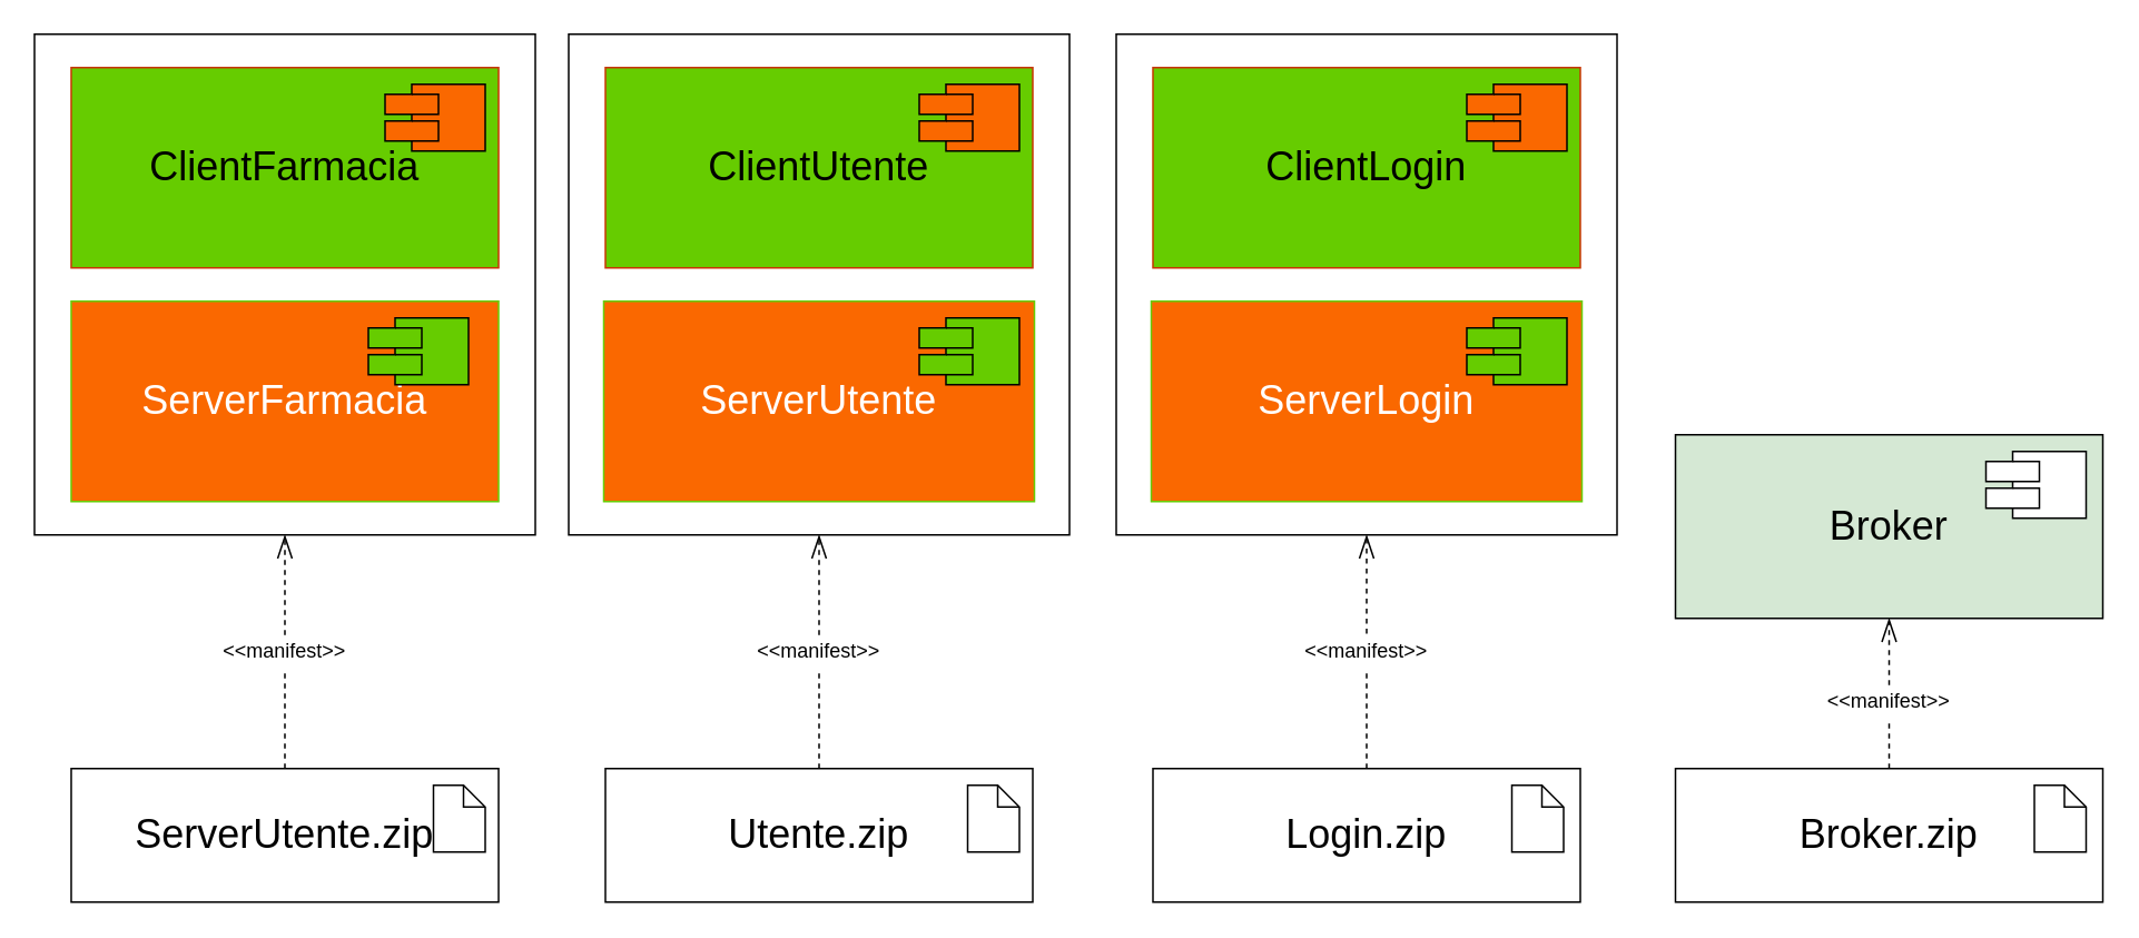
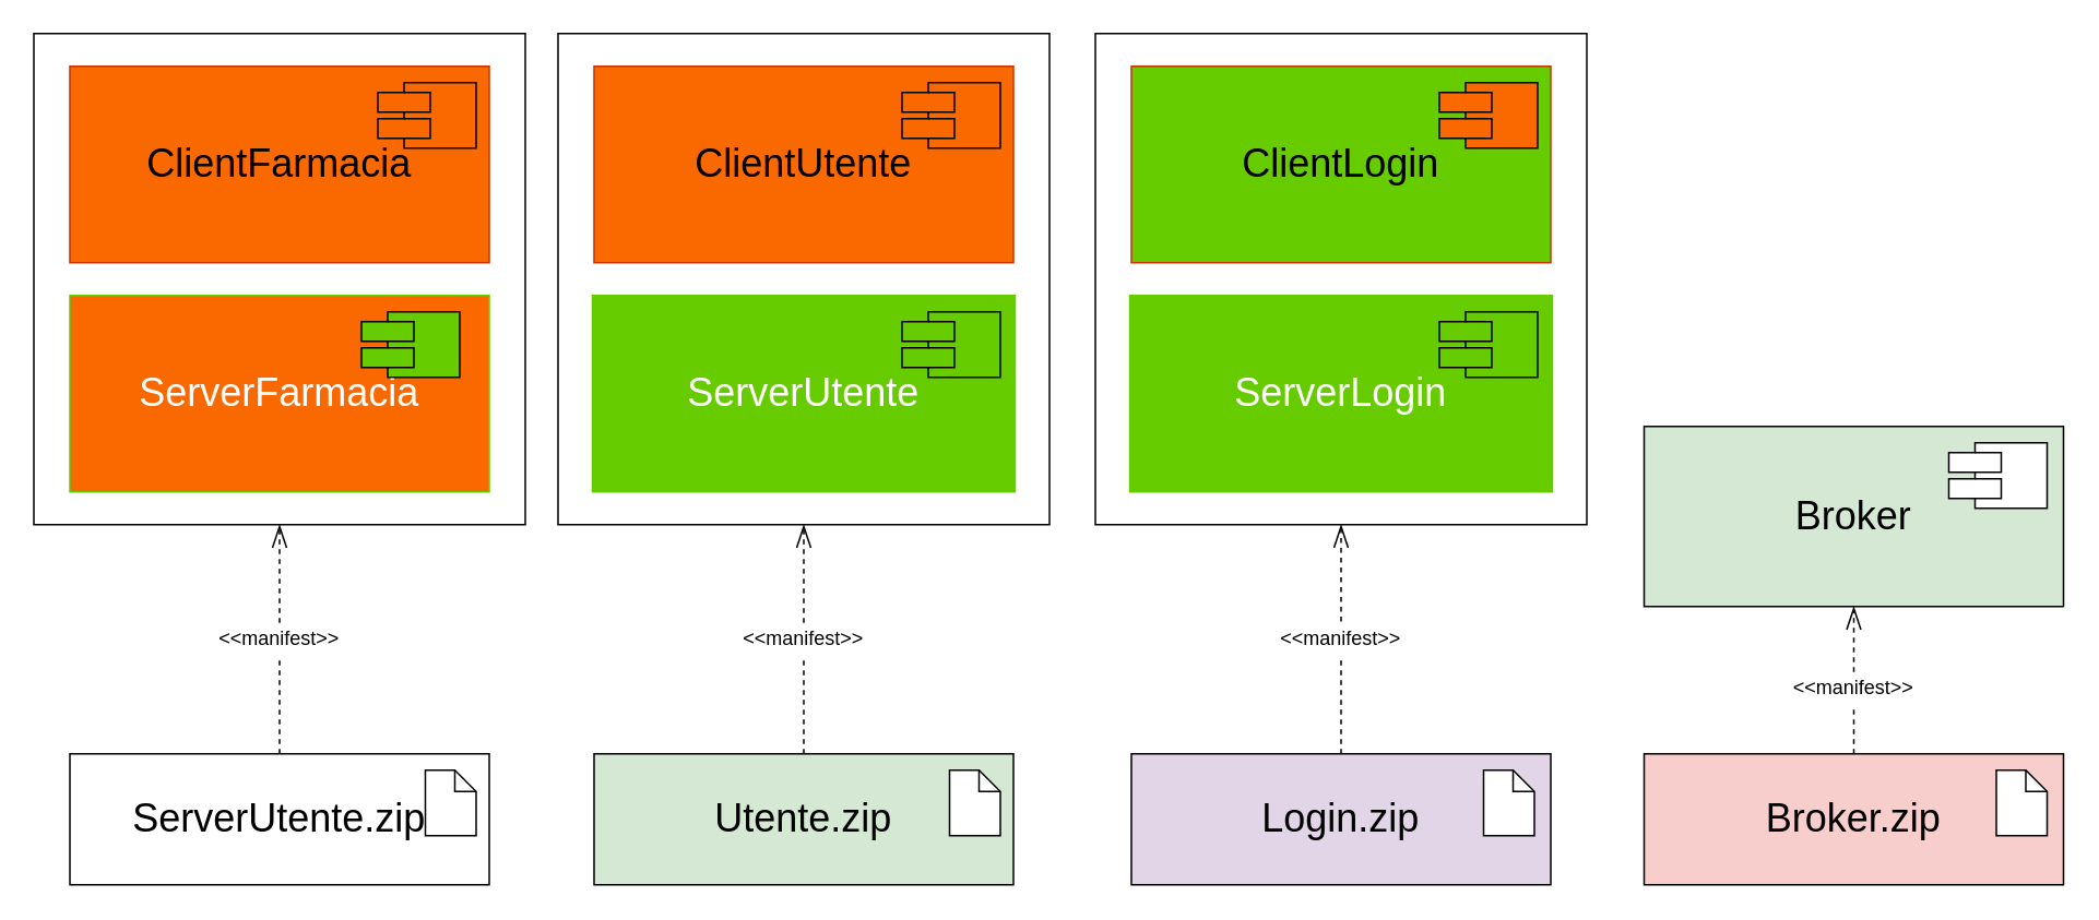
- <mxCell id="26" value="&lt;span style=&quot;font-size: 24px&quot;&gt;ClientFarmacia&lt;/span&gt;" style="rounded=0;whiteSpace=wrap;html=1;fontColor=#000000;strokeColor=#C73500;fillColor=#66cc00;" parent="1" vertex="1"><mxGeometry x="42" y="40" width="256" height="120" as="geometry" /></mxCell>
+ <mxCell id="26" value="&lt;span style=&quot;font-size: 24px&quot;&gt;ClientFarmacia&lt;/span&gt;" style="rounded=0;whiteSpace=wrap;html=1;fontColor=#000000;strokeColor=#C73500;fillColor=#fa6800;" parent="1" vertex="1"><mxGeometry x="42" y="40" width="256" height="120" as="geometry" /></mxCell>
- <mxCell id="19" value="&lt;font style=&quot;font-size: 24px&quot;&gt;ClientUtente&lt;/font&gt;" style="rounded=0;whiteSpace=wrap;html=1;fontColor=#000000;strokeColor=#C73500;fillColor=#66cc00;" parent="1" vertex="1"><mxGeometry x="362" y="40" width="256" height="120" as="geometry" /></mxCell>
+ <mxCell id="19" value="&lt;font style=&quot;font-size: 24px&quot;&gt;ClientUtente&lt;/font&gt;" style="rounded=0;whiteSpace=wrap;html=1;fontColor=#000000;strokeColor=#C73500;fillColor=#fa6800;" parent="1" vertex="1"><mxGeometry x="362" y="40" width="256" height="120" as="geometry" /></mxCell>
- <mxCell id="18" value="&lt;font style=&quot;font-size: 24px&quot;&gt;ServerUtente&lt;/font&gt;" style="rounded=0;whiteSpace=wrap;html=1;fontColor=#ffffff;strokeColor=#66CC00;fillColor=#fa6800;" parent="1" vertex="1"><mxGeometry x="361" y="180" width="258" height="120" as="geometry" /></mxCell>
+ <mxCell id="18" value="&lt;font style=&quot;font-size: 24px&quot;&gt;ServerUtente&lt;/font&gt;" style="rounded=0;whiteSpace=wrap;html=1;fontColor=#ffffff;strokeColor=#66CC00;fillColor=#66CC00;" parent="1" vertex="1"><mxGeometry x="361" y="180" width="258" height="120" as="geometry" /></mxCell>
- <mxCell id="36" value="&lt;font style=&quot;font-size: 24px&quot;&gt;ServerLogin&lt;/font&gt;" style="rounded=0;whiteSpace=wrap;html=1;fontColor=#ffffff;strokeColor=#66CC00;fillColor=#fa6800;" vertex="1" parent="1"><mxGeometry x="689" y="180" width="258" height="120" as="geometry" /></mxCell>
+ <mxCell id="36" value="&lt;font style=&quot;font-size: 24px&quot;&gt;ServerLogin&lt;/font&gt;" style="rounded=0;whiteSpace=wrap;html=1;fontColor=#ffffff;strokeColor=#66CC00;fillColor=#66CC00;" vertex="1" parent="1"><mxGeometry x="689" y="180" width="258" height="120" as="geometry" /></mxCell>
- <mxCell id="14" value="&lt;font style=&quot;font-size: 24px&quot;&gt;Utente.zip&lt;/font&gt;" style="rounded=0;whiteSpace=wrap;html=1;" parent="1" vertex="1"><mxGeometry x="362" y="460" width="256" height="80" as="geometry" /></mxCell>
+ <mxCell id="14" value="&lt;font style=&quot;font-size: 24px&quot;&gt;Utente.zip&lt;/font&gt;" style="rounded=0;whiteSpace=wrap;html=1;fillColor=#d5e8d4;" parent="1" vertex="1"><mxGeometry x="362" y="460" width="256" height="80" as="geometry" /></mxCell>
- <mxCell id="8" value="&lt;font style=&quot;font-size: 24px&quot;&gt;Login.zip&lt;/font&gt;" style="rounded=0;whiteSpace=wrap;html=1;" parent="1" vertex="1"><mxGeometry x="690" y="460" width="256" height="80" as="geometry" /></mxCell>
+ <mxCell id="8" value="&lt;font style=&quot;font-size: 24px&quot;&gt;Login.zip&lt;/font&gt;" style="rounded=0;whiteSpace=wrap;html=1;fillColor=#e1d5e7;" parent="1" vertex="1"><mxGeometry x="690" y="460" width="256" height="80" as="geometry" /></mxCell>
- <mxCell id="2" value="&lt;font style=&quot;font-size: 24px&quot;&gt;Broker.zip&lt;/font&gt;" style="rounded=0;whiteSpace=wrap;html=1;" parent="1" vertex="1"><mxGeometry x="1003" y="460" width="256" height="80" as="geometry" /></mxCell>
+ <mxCell id="2" value="&lt;font style=&quot;font-size: 24px&quot;&gt;Broker.zip&lt;/font&gt;" style="rounded=0;whiteSpace=wrap;html=1;fillColor=#f8cecc;" parent="1" vertex="1"><mxGeometry x="1003" y="460" width="256" height="80" as="geometry" /></mxCell>
